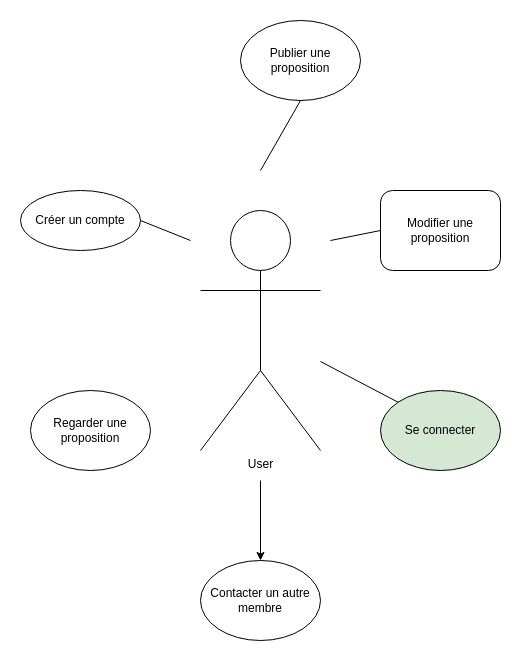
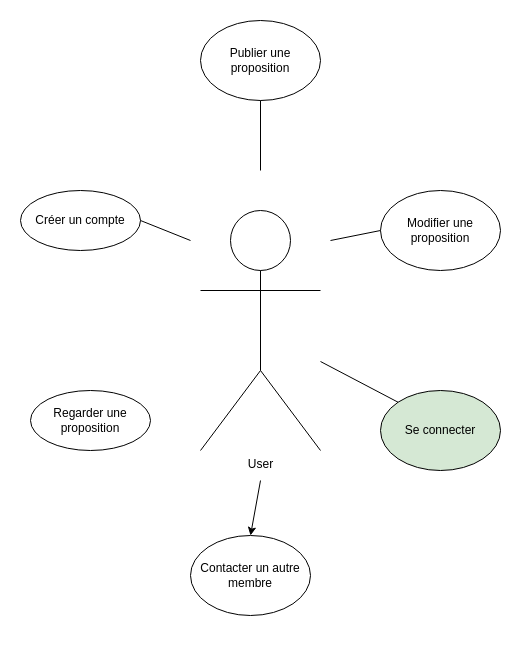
- <mxCell id="6" value="Publier une proposition" style="ellipse;whiteSpace=wrap;html=1;" parent="1" vertex="1"><mxGeometry x="240" y="20" width="120" height="80" as="geometry" /></mxCell>
+ <mxCell id="6" value="Publier une proposition" style="ellipse;whiteSpace=wrap;html=1;" parent="1" vertex="1"><mxGeometry x="200" y="20" width="120" height="80" as="geometry" /></mxCell>
- <mxCell id="7" value="Modifier une proposition" style="whiteSpace=wrap;html=1;rounded=1;" parent="1" vertex="1"><mxGeometry x="380" y="190" width="120" height="80" as="geometry" /></mxCell>
+ <mxCell id="7" value="Modifier une proposition" style="ellipse;whiteSpace=wrap;html=1;" parent="1" vertex="1"><mxGeometry x="380" y="190" width="120" height="80" as="geometry" /></mxCell>
- <mxCell id="5" value="Regarder une proposition" style="ellipse;whiteSpace=wrap;html=1;" parent="1" vertex="1"><mxGeometry x="30" y="390" width="120" height="80" as="geometry" /></mxCell>
+ <mxCell id="5" value="Regarder une proposition" style="ellipse;whiteSpace=wrap;html=1;" parent="1" vertex="1"><mxGeometry x="30" y="390" width="120" height="60" as="geometry" /></mxCell>
- <mxCell id="8" value="Contacter un autre membre" style="ellipse;whiteSpace=wrap;html=1;" parent="1" vertex="1"><mxGeometry x="200" y="560" width="120" height="80" as="geometry" /></mxCell>
+ <mxCell id="8" value="Contacter un autre membre" style="ellipse;whiteSpace=wrap;html=1;" parent="1" vertex="1"><mxGeometry x="190" y="535" width="120" height="80" as="geometry" /></mxCell>
